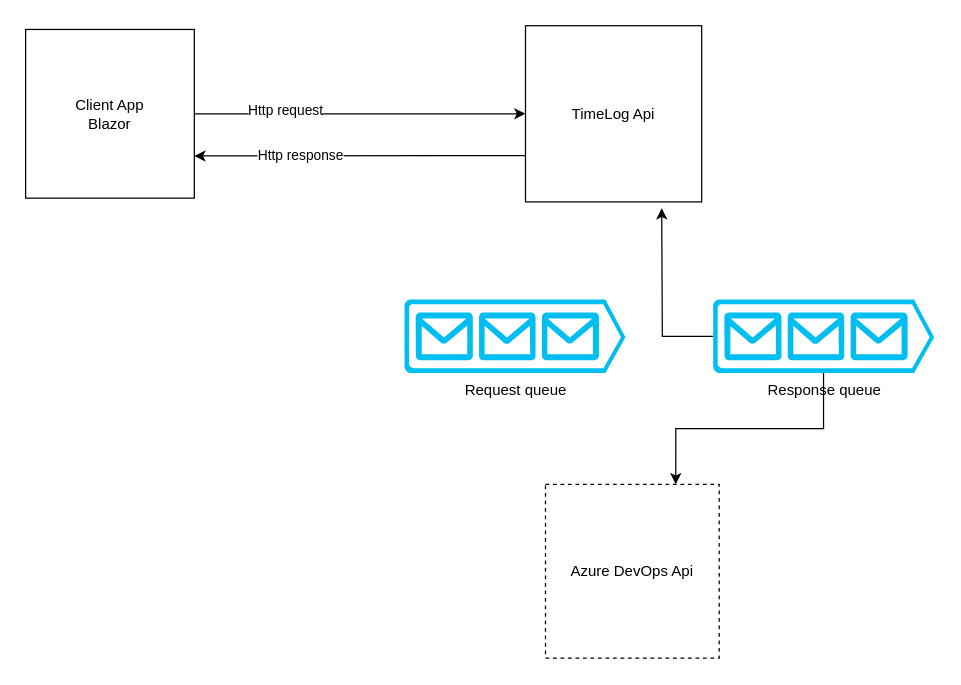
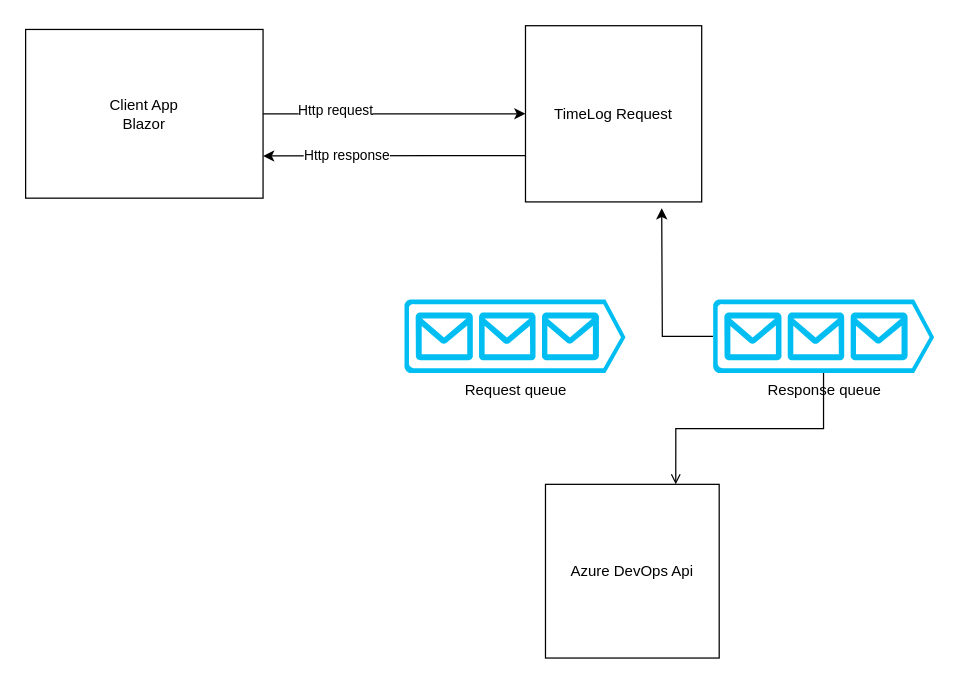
- <mxCell id="4" value="Client App&lt;br&gt;Blazor" style="whiteSpace=wrap;html=1;aspect=fixed;" vertex="1" parent="1"><mxGeometry x="20" y="23" width="135" height="135" as="geometry" /></mxCell>
+ <mxCell id="4" value="Client App&lt;br&gt;Blazor" style="whiteSpace=wrap;html=1;aspect=fixed;" vertex="1" parent="1"><mxGeometry x="20" y="23" width="190" height="135" as="geometry" /></mxCell>
- <mxCell id="7" value="TimeLog Api" style="whiteSpace=wrap;html=1;aspect=fixed;" vertex="1" parent="1"><mxGeometry x="420" y="20" width="141" height="141" as="geometry" /></mxCell>
+ <mxCell id="7" value="TimeLog Request" style="whiteSpace=wrap;html=1;aspect=fixed;" vertex="1" parent="1"><mxGeometry x="420" y="20" width="141" height="141" as="geometry" /></mxCell>
- <mxCell id="11" style="edgeStyle=orthogonalEdgeStyle;rounded=0;orthogonalLoop=1;jettySize=auto;html=1;entryX=0.75;entryY=0;entryDx=0;entryDy=0;" edge="1" parent="1" source="12" target="8"><mxGeometry relative="1" as="geometry" /></mxCell>
+ <mxCell id="11" style="edgeStyle=orthogonalEdgeStyle;rounded=0;orthogonalLoop=1;jettySize=auto;html=1;entryX=0.75;entryY=0;entryDx=0;entryDy=0;endArrow=open;" edge="1" parent="1" source="12" target="8"><mxGeometry relative="1" as="geometry" /></mxCell>
- <mxCell id="8" value="Azure DevOps Api" style="whiteSpace=wrap;html=1;aspect=fixed;dashed=1;" vertex="1" parent="1"><mxGeometry x="436" y="387" width="139" height="139" as="geometry" /></mxCell>
+ <mxCell id="8" value="Azure DevOps Api" style="whiteSpace=wrap;html=1;aspect=fixed;" vertex="1" parent="1"><mxGeometry x="436" y="387" width="139" height="139" as="geometry" /></mxCell>
